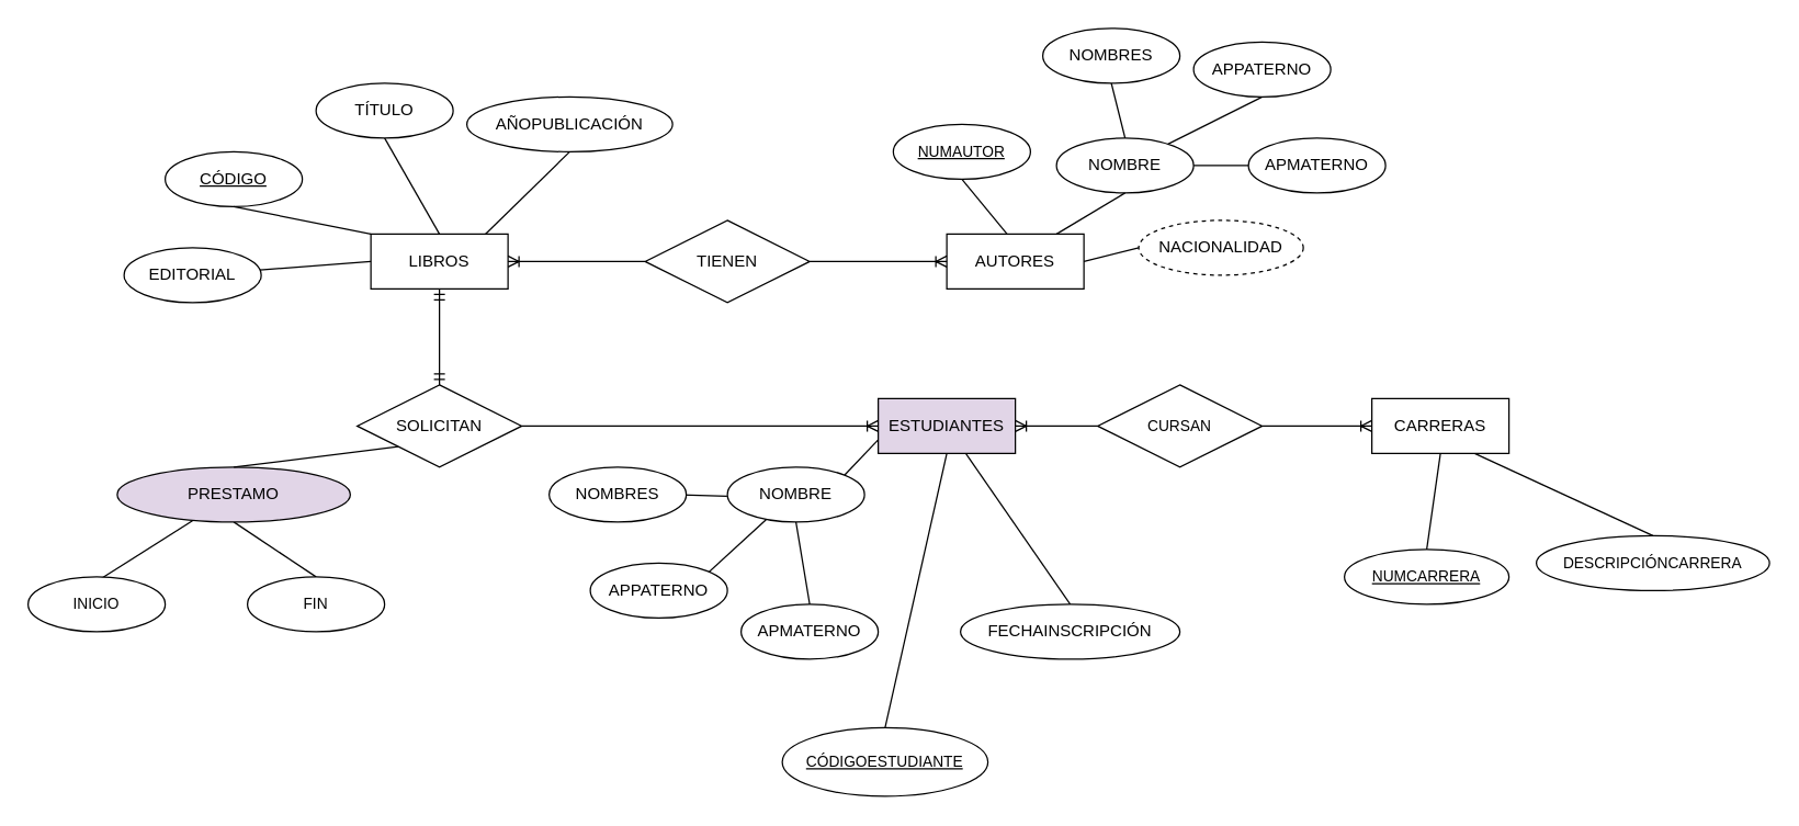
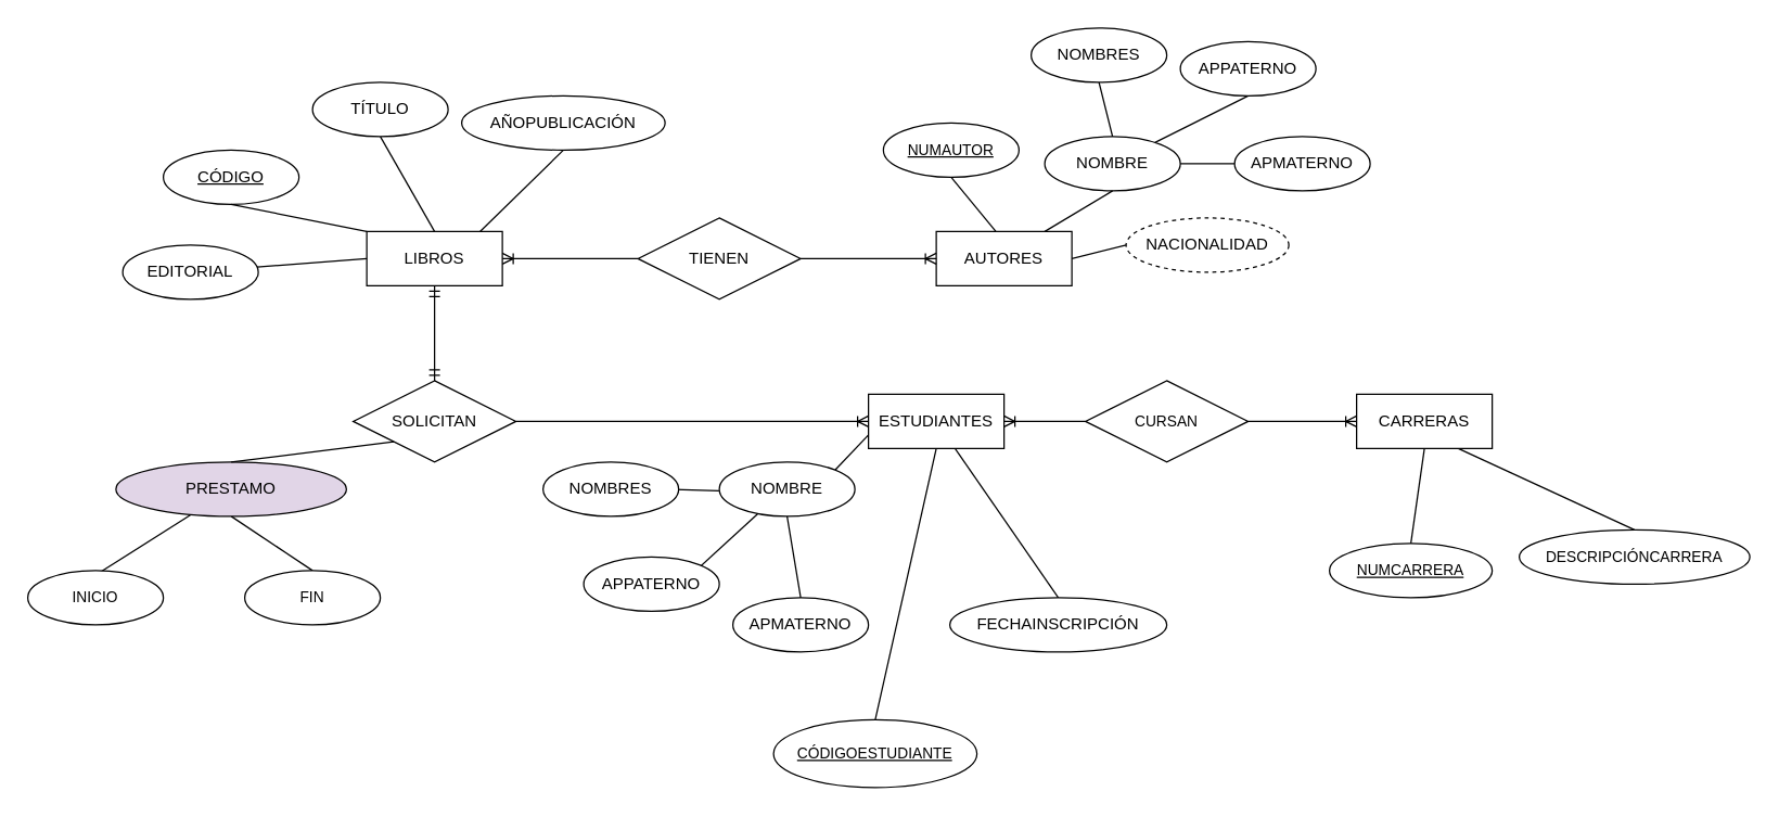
- <mxCell id="5" value="ESTUDIANTES" style="whiteSpace=wrap;html=1;align=center;fillColor=#e1d5e7;" parent="1" vertex="1"><mxGeometry x="640" y="290" width="100" height="40" as="geometry" /></mxCell>
+ <mxCell id="5" value="ESTUDIANTES" style="whiteSpace=wrap;html=1;align=center;" parent="1" vertex="1"><mxGeometry x="640" y="290" width="100" height="40" as="geometry" /></mxCell>
